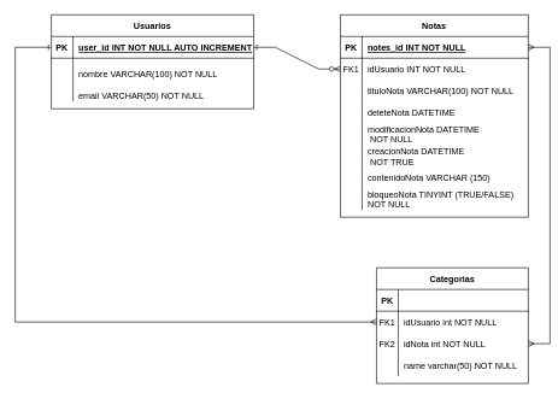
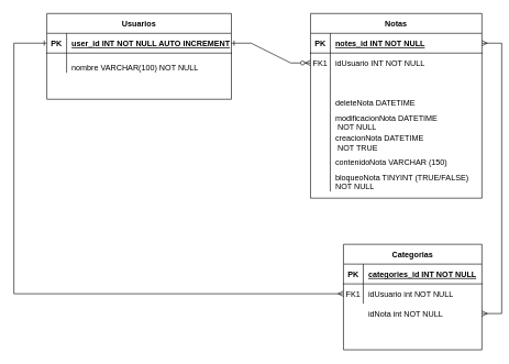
- <mxCell id="11" value="&#10;email VARCHAR(50) NOT NULL&#10;" style="shape=partialRectangle;connectable=0;fillColor=none;top=0;left=0;bottom=0;right=0;align=left;spacingLeft=6;overflow=hidden;" parent="9" vertex="1"><mxGeometry x="30" width="250" height="30" as="geometry"><mxRectangle width="250" height="30" as="alternateBounds" /></mxGeometry></mxCell>
- <mxCell id="34" value="tituloNota VARCHAR(100) NOT NULL" style="shape=partialRectangle;connectable=0;fillColor=none;top=0;left=0;bottom=0;right=0;align=left;spacingLeft=6;overflow=hidden;" vertex="1" parent="32"><mxGeometry x="30" width="230" height="30" as="geometry"><mxRectangle width="230" height="30" as="alternateBounds" /></mxGeometry></mxCell>
+ <mxCell id="15" value="categories_id INT NOT NULL" style="shape=partialRectangle;connectable=0;fillColor=none;top=0;left=0;bottom=0;right=0;align=left;spacingLeft=6;fontStyle=5;overflow=hidden;" vertex="1" parent="13"><mxGeometry x="30" width="180" height="30" as="geometry"><mxRectangle width="180" height="30" as="alternateBounds" /></mxGeometry></mxCell>
- <mxCell id="20" value="FK2" style="shape=partialRectangle;connectable=0;fillColor=none;top=0;left=0;bottom=0;right=0;editable=1;overflow=hidden;" vertex="1" parent="19"><mxGeometry width="30" height="30" as="geometry"><mxRectangle width="30" height="30" as="alternateBounds" /></mxGeometry></mxCell>
- <mxCell id="24" value="name varchar(50) NOT NULL" style="shape=partialRectangle;connectable=0;fillColor=none;top=0;left=0;bottom=0;right=0;align=left;spacingLeft=6;overflow=hidden;" parent="22" vertex="1"><mxGeometry x="30" width="180" height="30" as="geometry"><mxRectangle width="180" height="30" as="alternateBounds" /></mxGeometry></mxCell>
